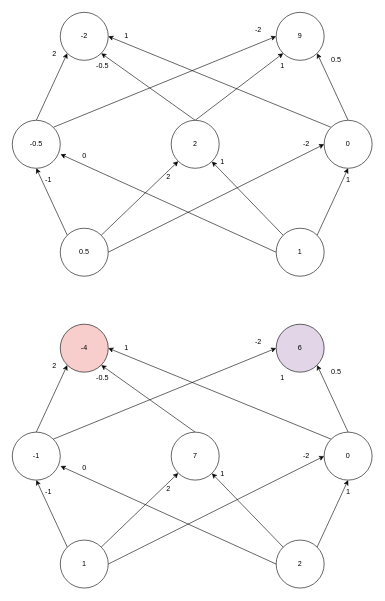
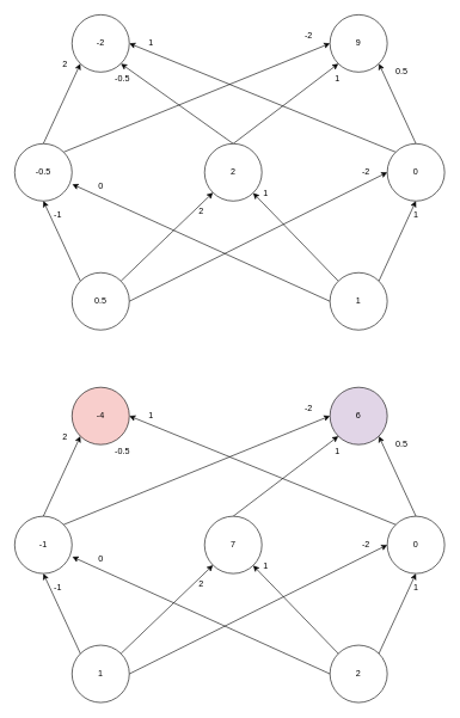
- <mxCell id="45" style="edgeStyle=none;rounded=0;orthogonalLoop=1;jettySize=auto;html=1;exitX=0.5;exitY=0;exitDx=0;exitDy=0;entryX=1;entryY=1;entryDx=0;entryDy=0;" edge="1" parent="1" source="46" target="47"><mxGeometry relative="1" as="geometry" /></mxCell>
+ <mxCell id="44" style="edgeStyle=none;rounded=0;orthogonalLoop=1;jettySize=auto;html=1;exitX=0.5;exitY=0;exitDx=0;exitDy=0;entryX=0;entryY=1;entryDx=0;entryDy=0;" edge="1" parent="1" source="46" target="43"><mxGeometry relative="1" as="geometry" /></mxCell>
